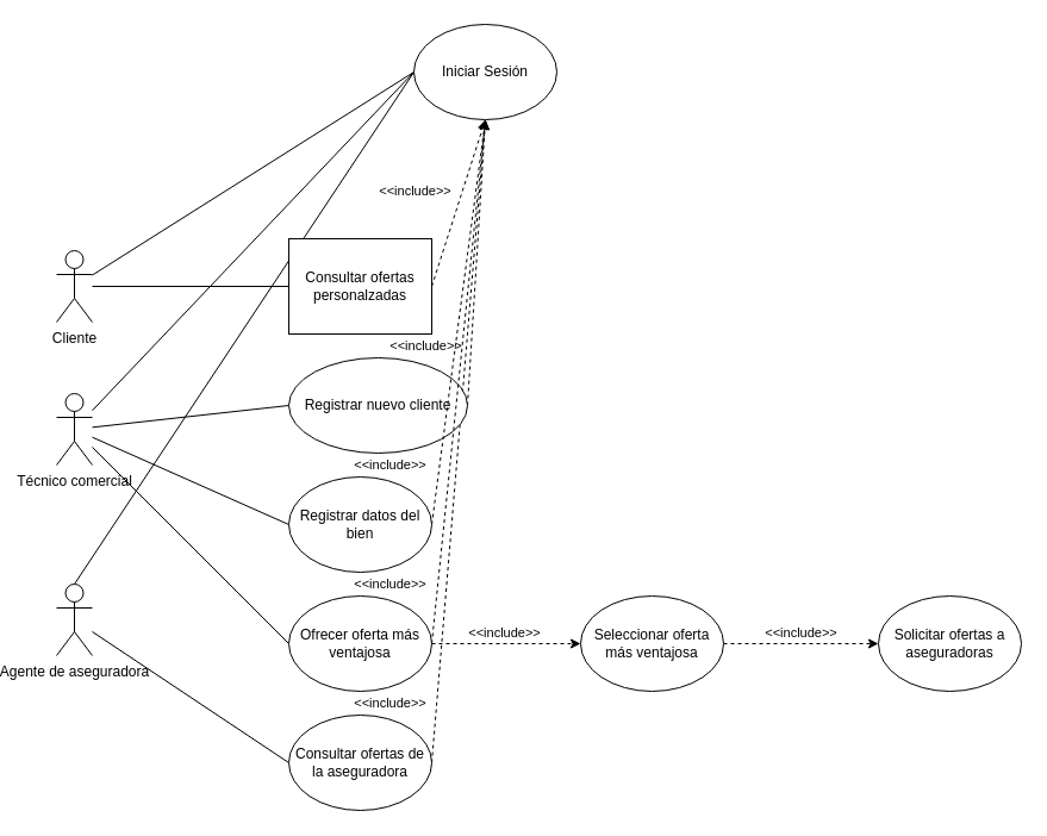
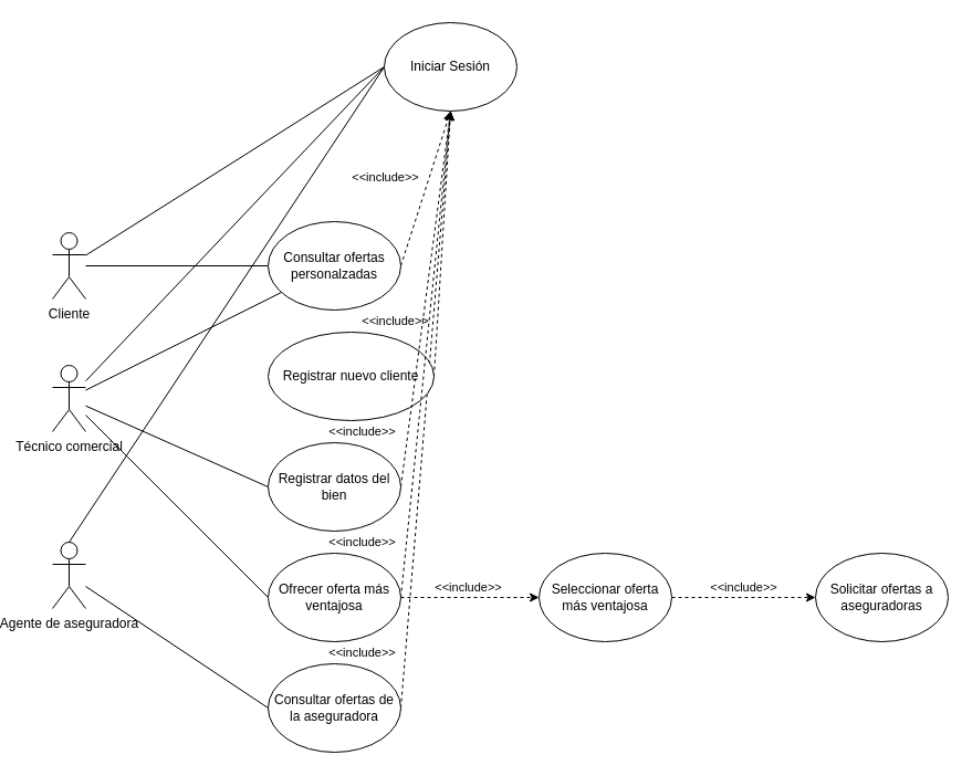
- <mxCell id="16" value="Consultar ofertas personalzadas" style="whiteSpace=wrap;html=1;rounded=0;" vertex="1" parent="1"><mxGeometry x="215" y="200" width="120" height="80" as="geometry" /></mxCell>
+ <mxCell id="16" value="Consultar ofertas personalzadas" style="ellipse;whiteSpace=wrap;html=1;" vertex="1" parent="1"><mxGeometry x="215" y="200" width="120" height="80" as="geometry" /></mxCell>
- <mxCell id="6" style="rounded=0;orthogonalLoop=1;jettySize=auto;html=1;entryX=0;entryY=0.5;entryDx=0;entryDy=0;endArrow=none;endFill=0;" edge="1" parent="1" source="9" target="22"><mxGeometry relative="1" as="geometry" /></mxCell>
+ <mxCell id="6" style="rounded=0;orthogonalLoop=1;jettySize=auto;html=1;endArrow=none;endFill=0;" edge="1" parent="1" source="9" target="16"><mxGeometry relative="1" as="geometry" /></mxCell>
